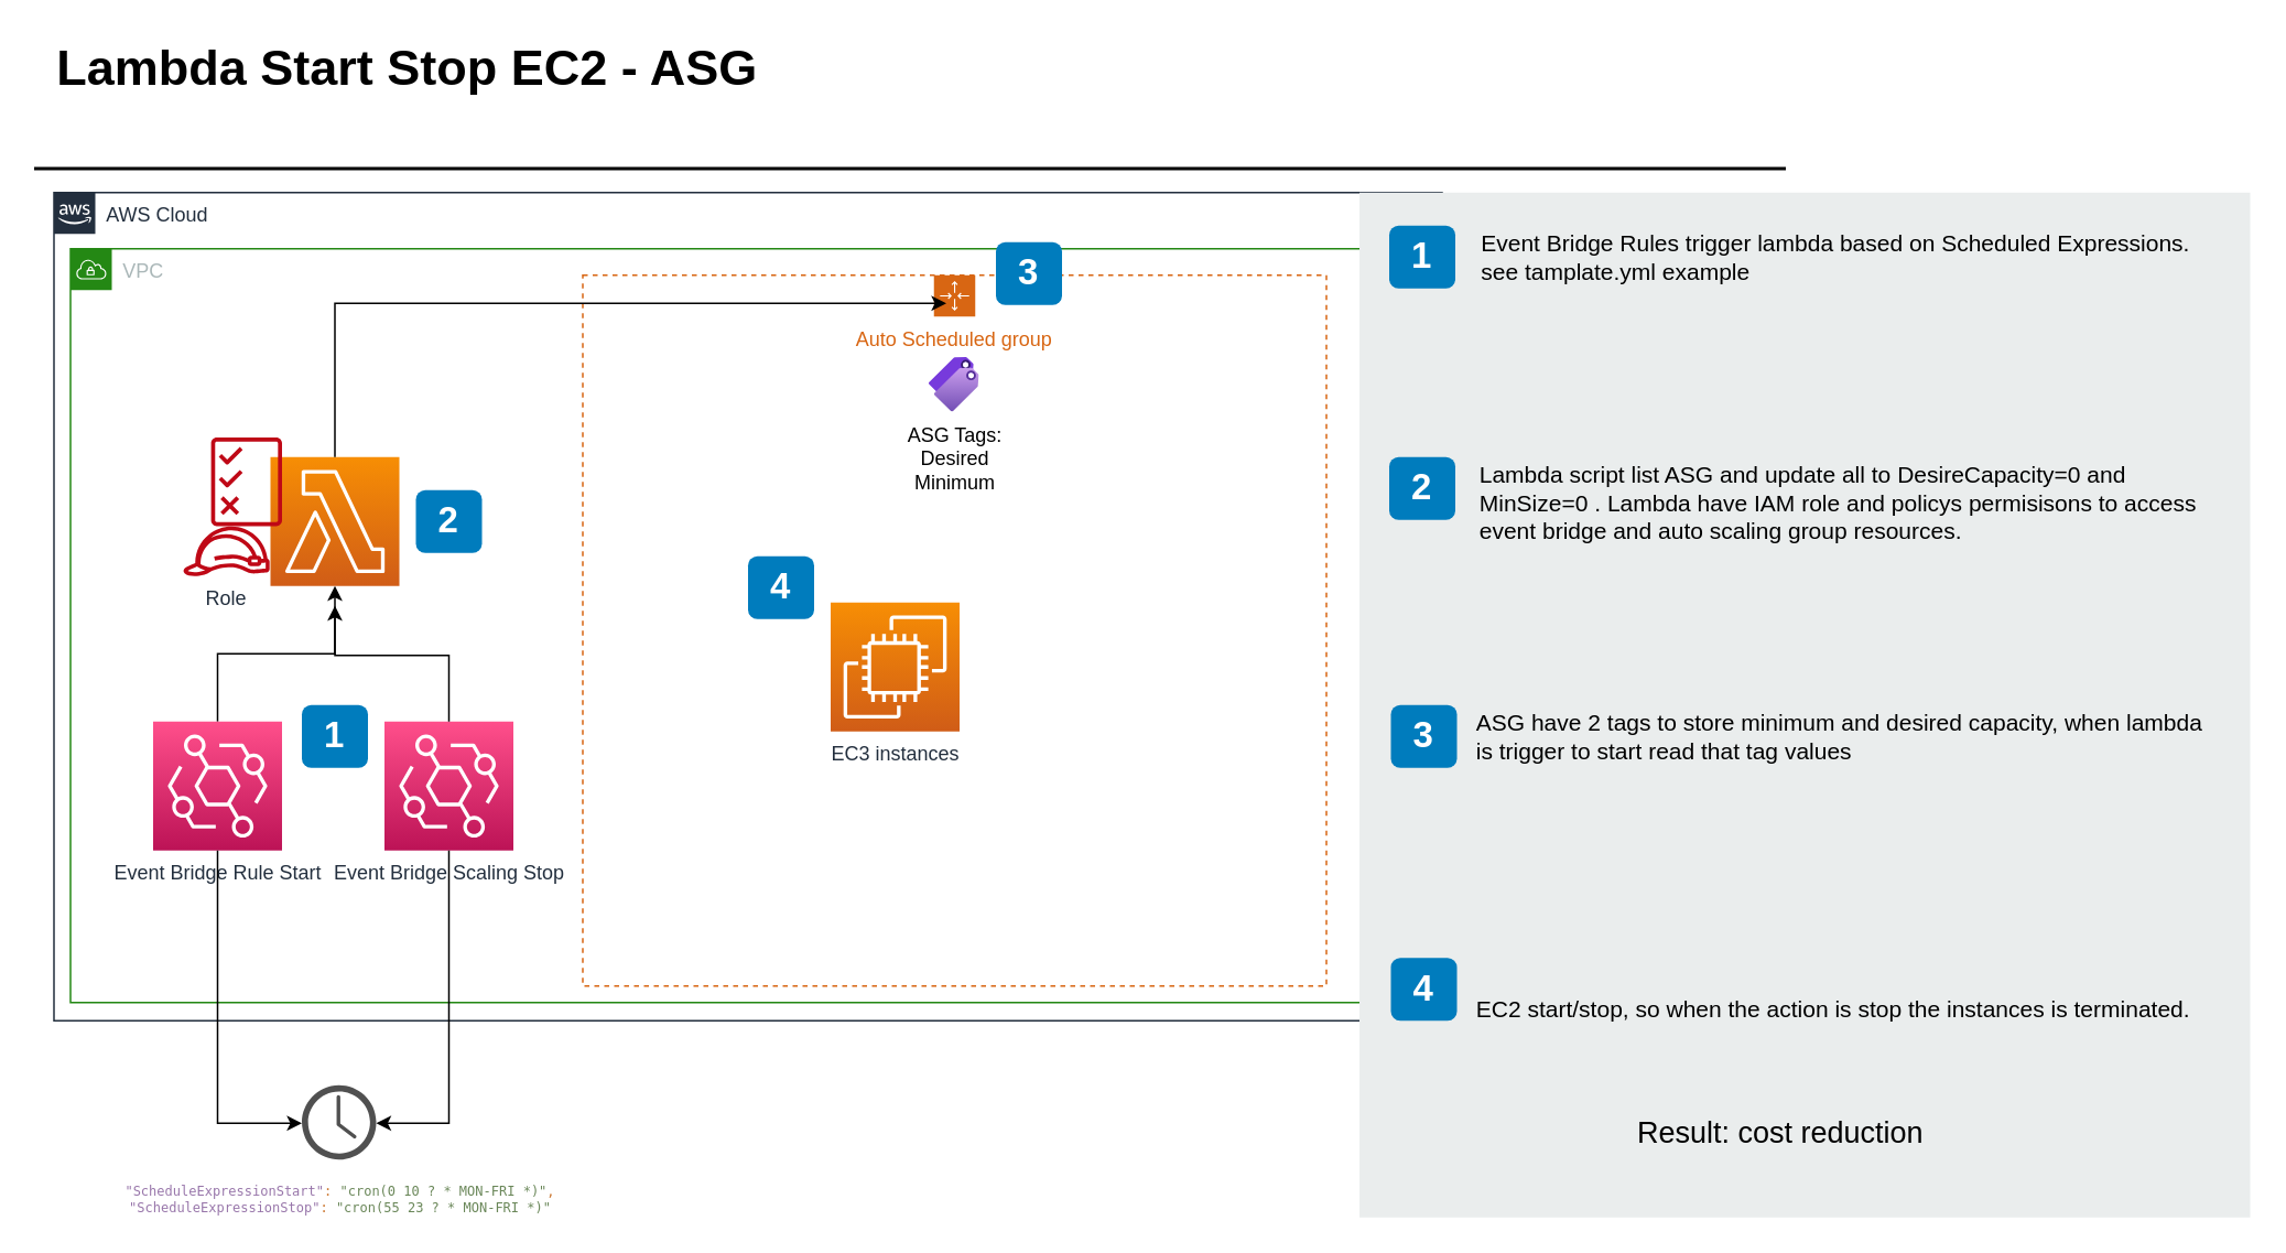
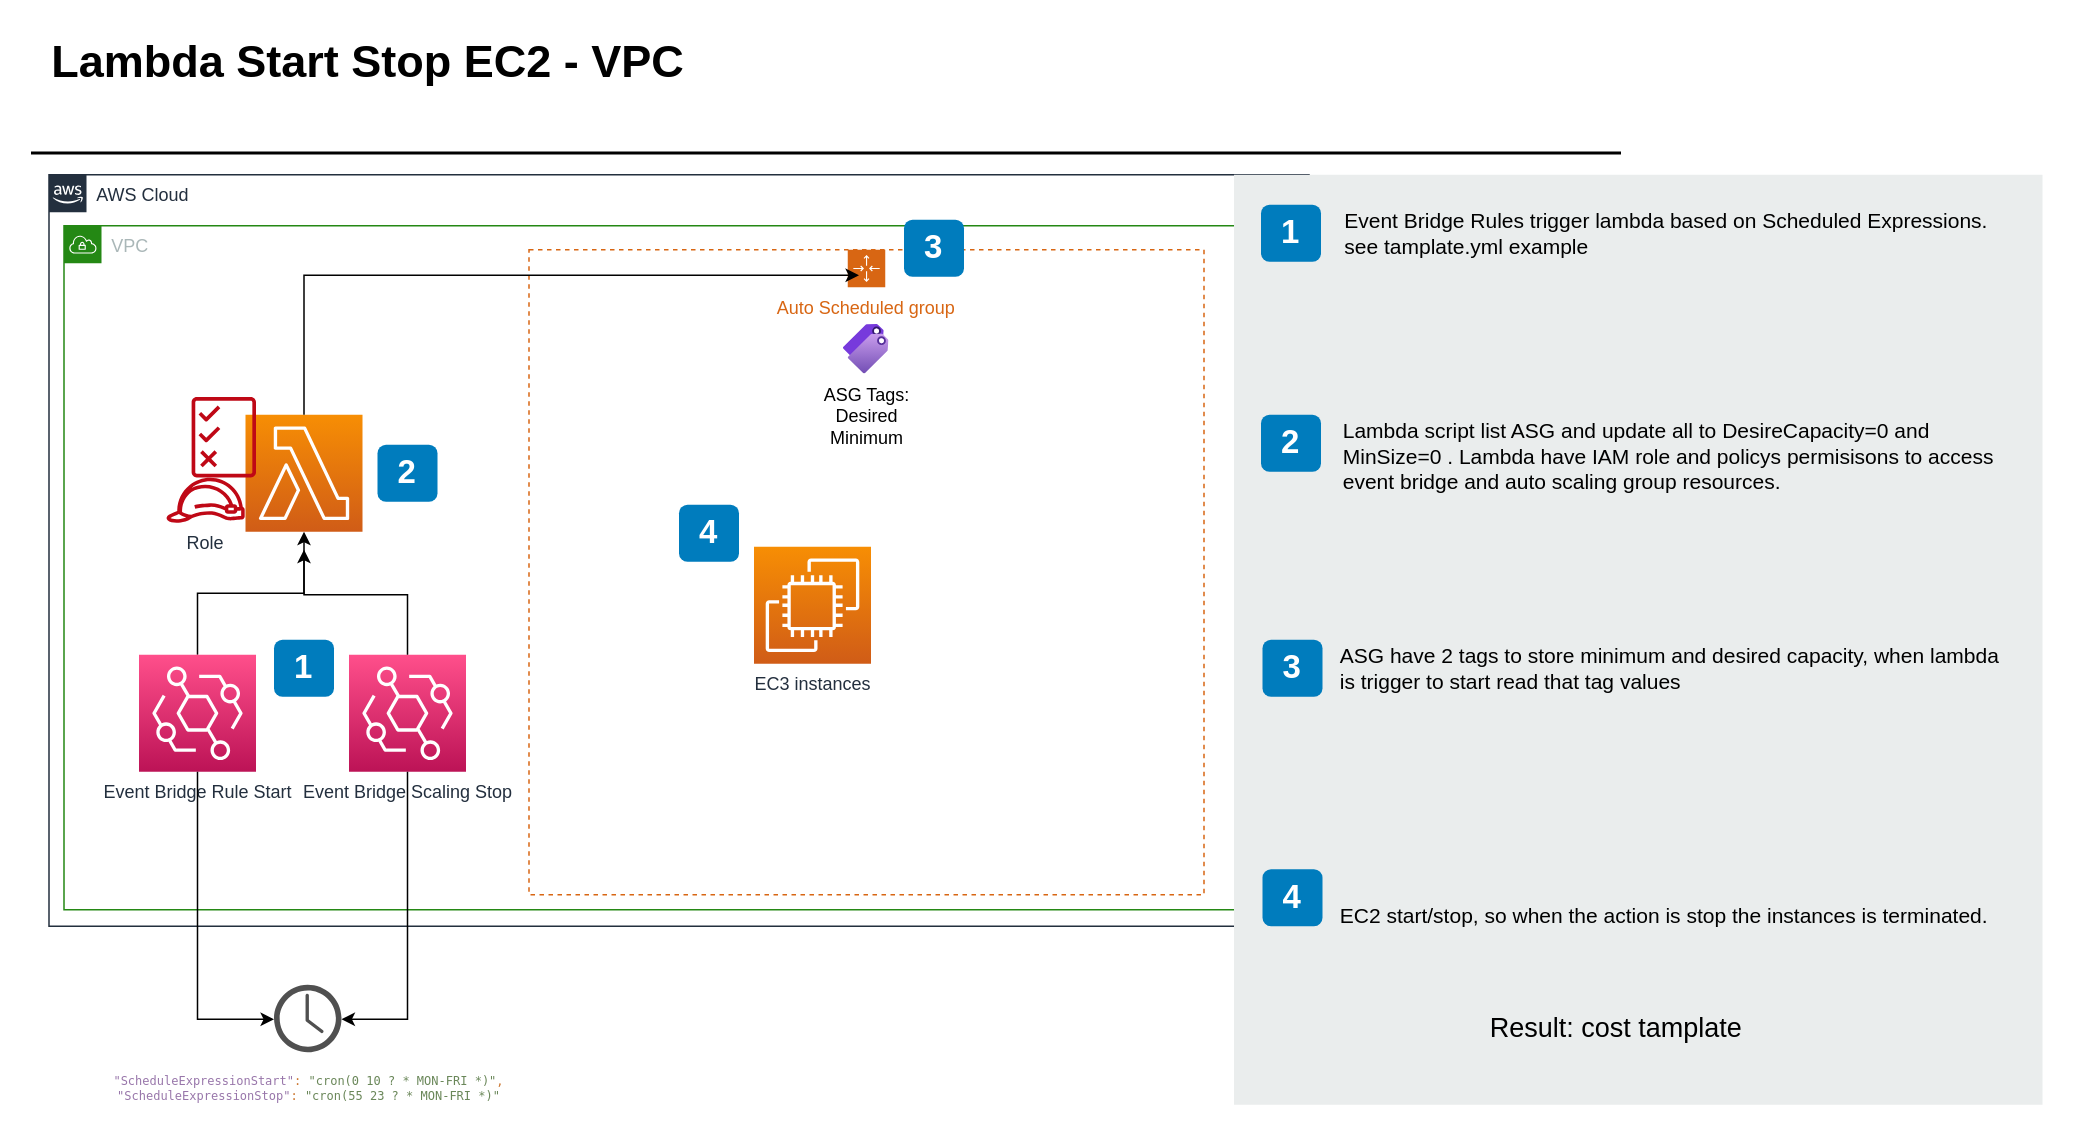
- <mxCell id="12" value="Lambda Start Stop EC2 - ASG" style="text;html=1;resizable=0;points=[];autosize=1;align=left;verticalAlign=top;spacingTop=-4;fontSize=30;fontStyle=1" parent="1" vertex="1"><mxGeometry x="32" y="20" width="440" height="40" as="geometry" /></mxCell>
+ <mxCell id="12" value="Lambda Start Stop EC2 - VPC" style="text;html=1;resizable=0;points=[];autosize=1;align=left;verticalAlign=top;spacingTop=-4;fontSize=30;fontStyle=1" parent="1" vertex="1"><mxGeometry x="32" y="20" width="440" height="40" as="geometry" /></mxCell>
- <mxCell id="33" value="&lt;font style=&quot;font-size: 18px&quot;&gt;Result: cost reduction&lt;/font&gt;" style="text;html=1;align=center;verticalAlign=top;spacingTop=-4;fontSize=14;labelBackgroundColor=none;whiteSpace=wrap;" vertex="1" parent="1"><mxGeometry x="852" y="672" width="450" height="64" as="geometry" /></mxCell>
+ <mxCell id="33" value="&lt;font style=&quot;font-size: 18px&quot;&gt;Result: cost tamplate&lt;/font&gt;" style="text;html=1;align=center;verticalAlign=top;spacingTop=-4;fontSize=14;labelBackgroundColor=none;whiteSpace=wrap;" vertex="1" parent="1"><mxGeometry x="852" y="672" width="450" height="64" as="geometry" /></mxCell>
